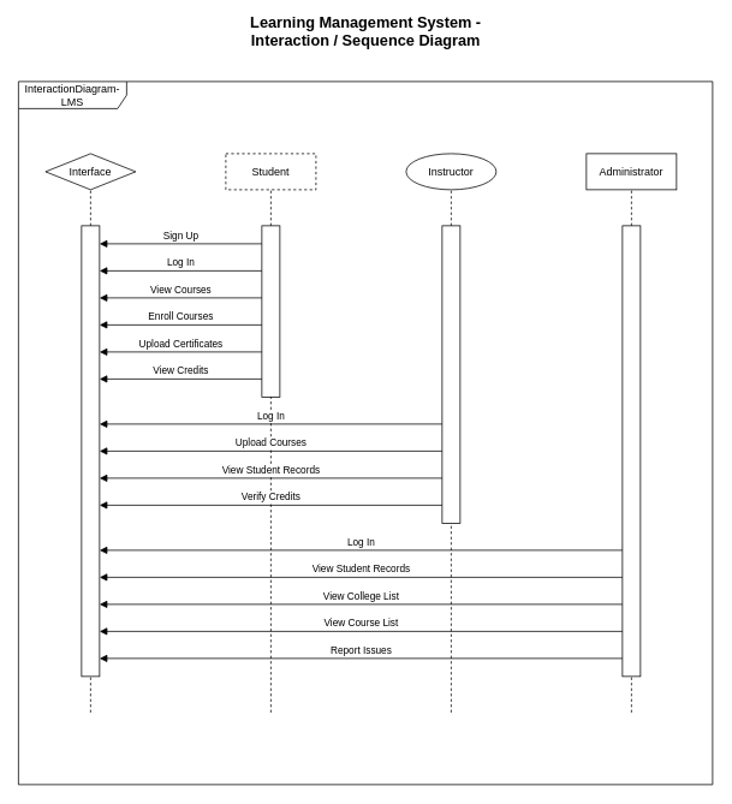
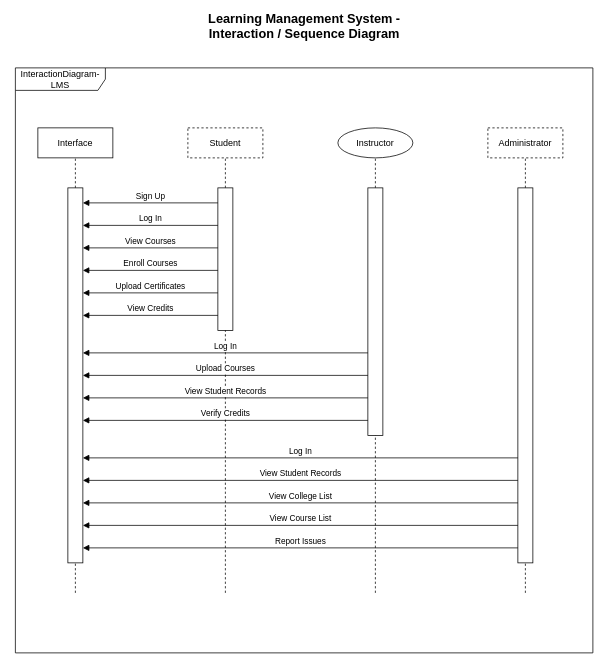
- <mxCell id="6" value="Interface" style="rhombus;html=1;whiteSpace=wrap;" vertex="1" parent="3"><mxGeometry width="100" height="40" as="geometry" /></mxCell>
+ <mxCell id="6" value="Interface" style="html=1;whiteSpace=wrap;" vertex="1" parent="3"><mxGeometry width="100" height="40" as="geometry" /></mxCell>
- <mxCell id="15" value="Administrator" style="html=1;whiteSpace=wrap;" vertex="1" parent="3"><mxGeometry x="600" width="100" height="40" as="geometry" /></mxCell>
+ <mxCell id="15" value="Administrator" style="html=1;whiteSpace=wrap;dashed=1;" vertex="1" parent="3"><mxGeometry x="600" width="100" height="40" as="geometry" /></mxCell>
